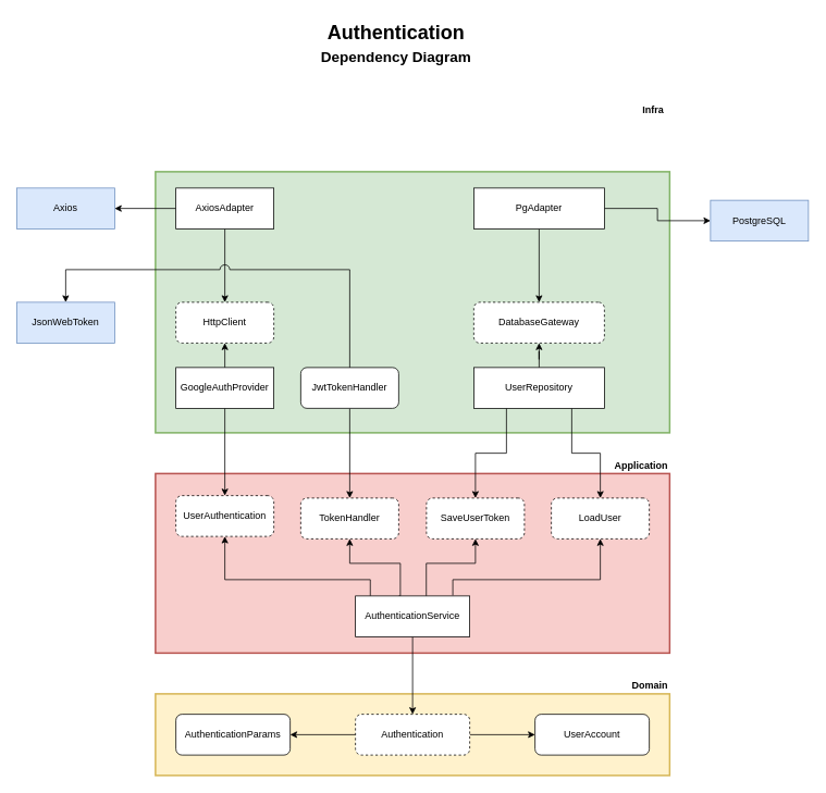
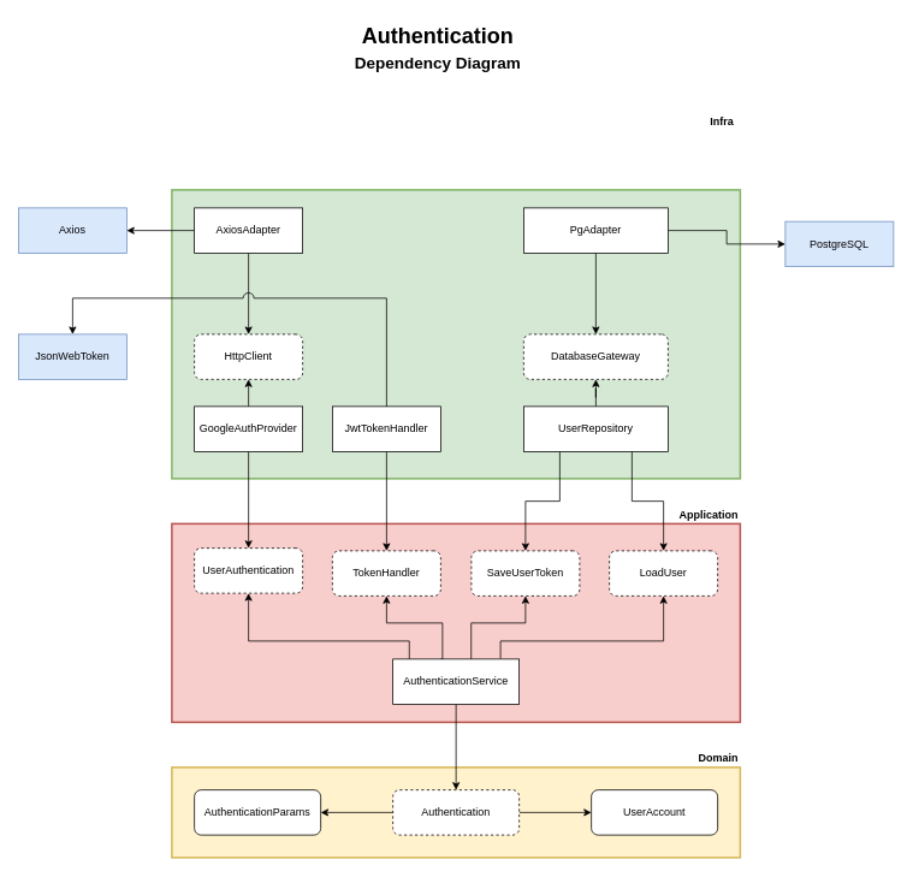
- <mxCell id="37" value="Jwt&lt;span style=&quot;background-color: initial;&quot;&gt;TokenHandler&lt;/span&gt;" style="whiteSpace=wrap;html=1;glass=0;shadow=0;points=[[0,0,0,0,0],[0,0.25,0,0,0],[0,0.5,0,0,0],[0,0.75,0,0,0],[0,1,0,0,0],[0.13,0,0,0,0],[0.25,0,0,0,0],[0.25,1,0,0,0],[0.38,0,0,0,0],[0.5,0,0,0,0],[0.5,1,0,0,0],[0.62,0,0,0,0],[0.75,0,0,0,0],[0.75,1,0,0,0],[0.88,0,0,0,0],[1,0,0,0,0],[1,0.25,0,0,0],[1,0.5,0,0,0],[1,0.75,0,0,0],[1,1,0,0,0]];rounded=1;" parent="1" vertex="1"><mxGeometry x="368" y="450" width="120" height="50" as="geometry" /></mxCell>
+ <mxCell id="37" value="Jwt&lt;span style=&quot;background-color: initial;&quot;&gt;TokenHandler&lt;/span&gt;" style="rounded=0;whiteSpace=wrap;html=1;glass=0;shadow=0;points=[[0,0,0,0,0],[0,0.25,0,0,0],[0,0.5,0,0,0],[0,0.75,0,0,0],[0,1,0,0,0],[0.13,0,0,0,0],[0.25,0,0,0,0],[0.25,1,0,0,0],[0.38,0,0,0,0],[0.5,0,0,0,0],[0.5,1,0,0,0],[0.62,0,0,0,0],[0.75,0,0,0,0],[0.75,1,0,0,0],[0.88,0,0,0,0],[1,0,0,0,0],[1,0.25,0,0,0],[1,0.5,0,0,0],[1,0.75,0,0,0],[1,1,0,0,0]];" parent="1" vertex="1"><mxGeometry x="368" y="450" width="120" height="50" as="geometry" /></mxCell>
